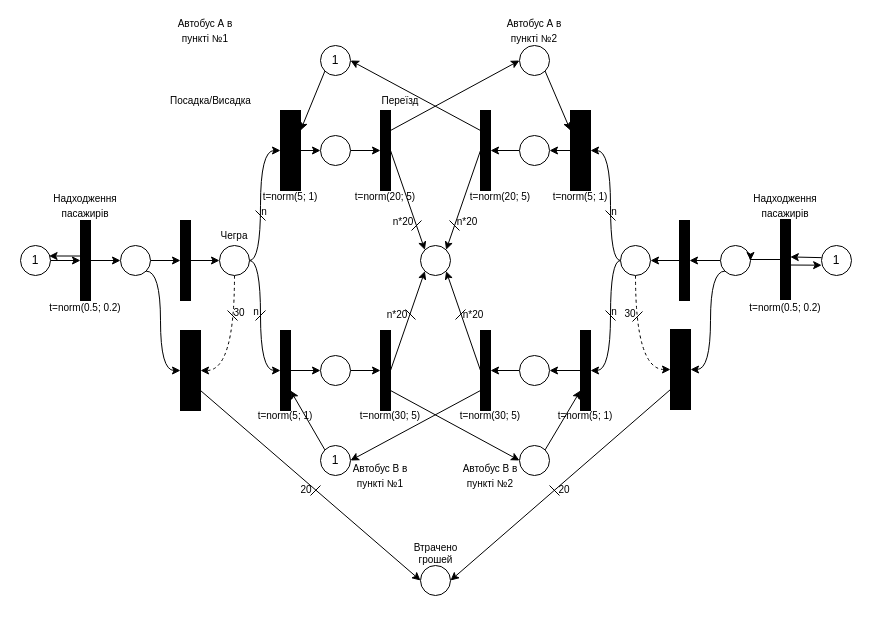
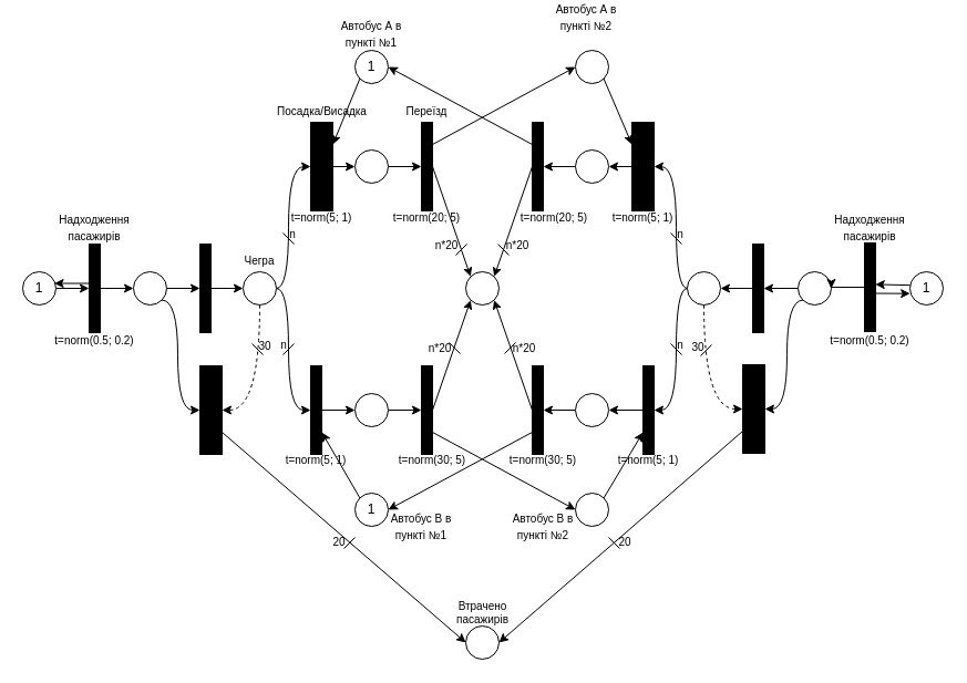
- <mxCell id="97" value="&lt;font style=&quot;font-size: 10px;&quot;&gt;Автобус А в пункті №1&lt;/font&gt;" style="text;html=1;strokeColor=none;fillColor=none;align=center;verticalAlign=middle;whiteSpace=wrap;rounded=0;" vertex="1" parent="1"><mxGeometry x="165" y="20" width="80" height="20" as="geometry" /></mxCell>
+ <mxCell id="97" value="&lt;font style=&quot;font-size: 10px;&quot;&gt;Автобус А в пункті №1&lt;/font&gt;" style="text;html=1;strokeColor=none;fillColor=none;align=center;verticalAlign=middle;whiteSpace=wrap;rounded=0;" vertex="1" parent="1"><mxGeometry x="295" y="20" width="80" height="20" as="geometry" /></mxCell>
- <mxCell id="98" value="&lt;font style=&quot;font-size: 10px;&quot;&gt;Автобус А в пункті №2&lt;/font&gt;" style="text;html=1;strokeColor=none;fillColor=none;align=center;verticalAlign=middle;whiteSpace=wrap;rounded=0;" vertex="1" parent="1"><mxGeometry x="494" y="20" width="80" height="20" as="geometry" /></mxCell>
+ <mxCell id="98" value="&lt;font style=&quot;font-size: 10px;&quot;&gt;Автобус А в пункті №2&lt;/font&gt;" style="text;html=1;strokeColor=none;fillColor=none;align=center;verticalAlign=middle;whiteSpace=wrap;rounded=0;" vertex="1" parent="1"><mxGeometry x="489" y="5" width="80" height="20" as="geometry" /></mxCell>
- <mxCell id="95" value="&lt;font style=&quot;font-size: 10px;&quot;&gt;Посадка/Висадка&lt;/font&gt;" style="text;html=1;strokeColor=none;fillColor=none;align=center;verticalAlign=middle;whiteSpace=wrap;rounded=0;" vertex="1" parent="1"><mxGeometry x="159.5" y="90" width="101" height="20" as="geometry" /></mxCell>
+ <mxCell id="95" value="&lt;font style=&quot;font-size: 10px;&quot;&gt;Посадка/Висадка&lt;/font&gt;" style="text;html=1;strokeColor=none;fillColor=none;align=center;verticalAlign=middle;whiteSpace=wrap;rounded=0;" vertex="1" parent="1"><mxGeometry x="239.5" y="90" width="101" height="20" as="geometry" /></mxCell>
- <mxCell id="96" value="&lt;font style=&quot;font-size: 10px;&quot;&gt;Переїзд&lt;/font&gt;" style="text;html=1;strokeColor=none;fillColor=none;align=center;verticalAlign=middle;whiteSpace=wrap;rounded=0;" vertex="1" parent="1"><mxGeometry x="360" y="90" width="80" height="20" as="geometry" /></mxCell>
+ <mxCell id="96" value="&lt;font style=&quot;font-size: 10px;&quot;&gt;Переїзд&lt;/font&gt;" style="text;html=1;strokeColor=none;fillColor=none;align=center;verticalAlign=middle;whiteSpace=wrap;rounded=0;" vertex="1" parent="1"><mxGeometry x="345" y="90" width="80" height="20" as="geometry" /></mxCell>
- <mxCell id="113" value="Втрачено &#10;грошей" style="text;whiteSpace=wrap;fontSize=10;align=center;" vertex="1" parent="1"><mxGeometry x="408.5" y="535" width="53" height="40" as="geometry" /></mxCell>
+ <mxCell id="113" value="Втрачено &#10;пасажирів" style="text;whiteSpace=wrap;fontSize=10;align=center;" vertex="1" parent="1"><mxGeometry x="408.5" y="535" width="53" height="40" as="geometry" /></mxCell>
